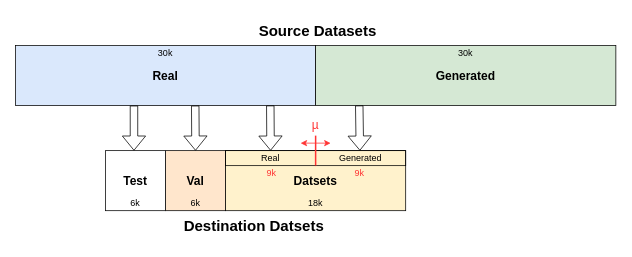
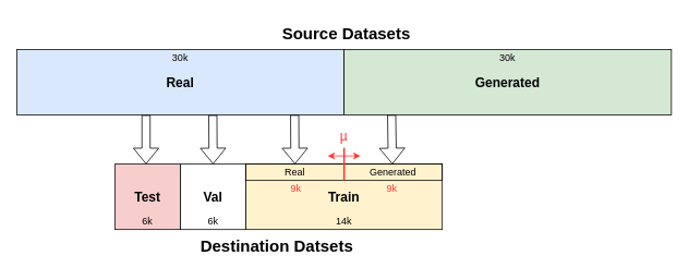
- <mxCell id="10" value="&lt;b style=&quot;font-size: 16px;&quot;&gt;Test&lt;/b&gt;" style="rounded=0;whiteSpace=wrap;html=1;fillColor=#ffffff;strokeColor=default;fontSize=16;" vertex="1" parent="1"><mxGeometry x="140" y="200" width="80" height="80" as="geometry" /></mxCell>
+ <mxCell id="10" value="&lt;b style=&quot;font-size: 16px;&quot;&gt;Test&lt;/b&gt;" style="rounded=0;whiteSpace=wrap;html=1;fillColor=#f8cecc;strokeColor=default;fontSize=16;" vertex="1" parent="1"><mxGeometry x="140" y="200" width="80" height="80" as="geometry" /></mxCell>
- <mxCell id="3" value="Val" style="rounded=0;whiteSpace=wrap;html=1;fillColor=#ffe6cc;strokeColor=default;fontSize=16;fontStyle=1" vertex="1" parent="1"><mxGeometry x="220" y="200" width="80" height="80" as="geometry" /></mxCell>
+ <mxCell id="3" value="Val" style="rounded=0;whiteSpace=wrap;html=1;fillColor=#ffffff;strokeColor=default;fontSize=16;fontStyle=1;" vertex="1" parent="1"><mxGeometry x="220" y="200" width="80" height="80" as="geometry" /></mxCell>
- <mxCell id="5" value="&lt;div style=&quot;font-size: 16px;&quot;&gt;&lt;b style=&quot;font-size: 16px;&quot;&gt;Datsets&lt;/b&gt;&lt;/div&gt;" style="rounded=0;whiteSpace=wrap;html=1;fillColor=#fff2cc;strokeColor=default;fontSize=16;" vertex="1" parent="1"><mxGeometry x="300" y="200" width="240" height="80" as="geometry" /></mxCell>
+ <mxCell id="5" value="&lt;div style=&quot;font-size: 16px;&quot;&gt;&lt;b style=&quot;font-size: 16px;&quot;&gt;Train&lt;/b&gt;&lt;/div&gt;" style="rounded=0;whiteSpace=wrap;html=1;fillColor=#fff2cc;strokeColor=default;fontSize=16;" vertex="1" parent="1"><mxGeometry x="300" y="200" width="240" height="80" as="geometry" /></mxCell>
- <mxCell id="6" value="18k" style="text;html=1;strokeColor=none;fillColor=none;align=center;verticalAlign=middle;whiteSpace=wrap;rounded=0;" vertex="1" parent="1"><mxGeometry x="300" y="260" width="240" height="20" as="geometry" /></mxCell>
+ <mxCell id="6" value="14k" style="text;html=1;strokeColor=none;fillColor=none;align=center;verticalAlign=middle;whiteSpace=wrap;rounded=0;" vertex="1" parent="1"><mxGeometry x="300" y="260" width="240" height="20" as="geometry" /></mxCell>
